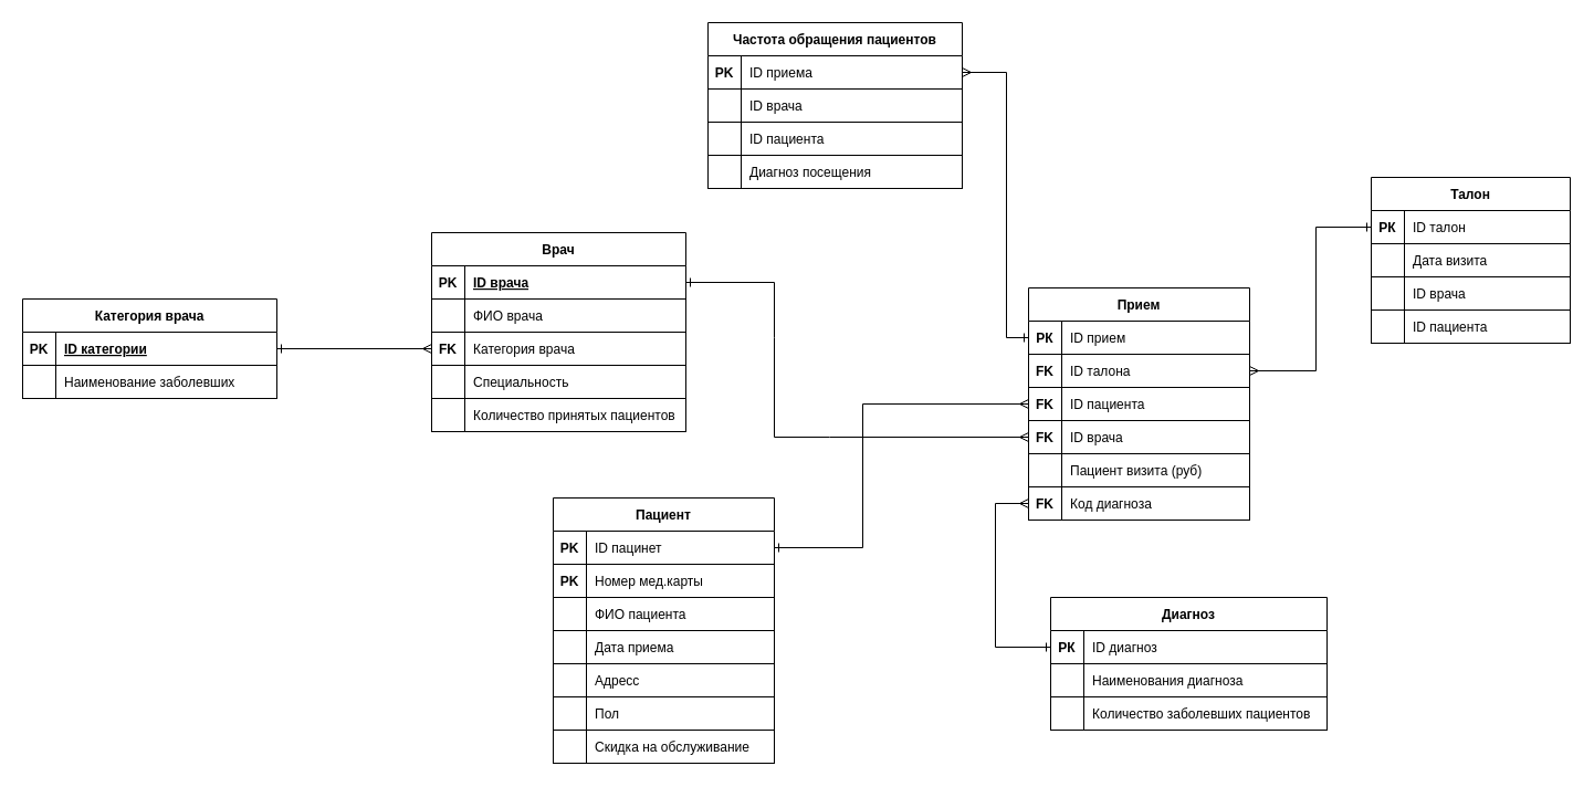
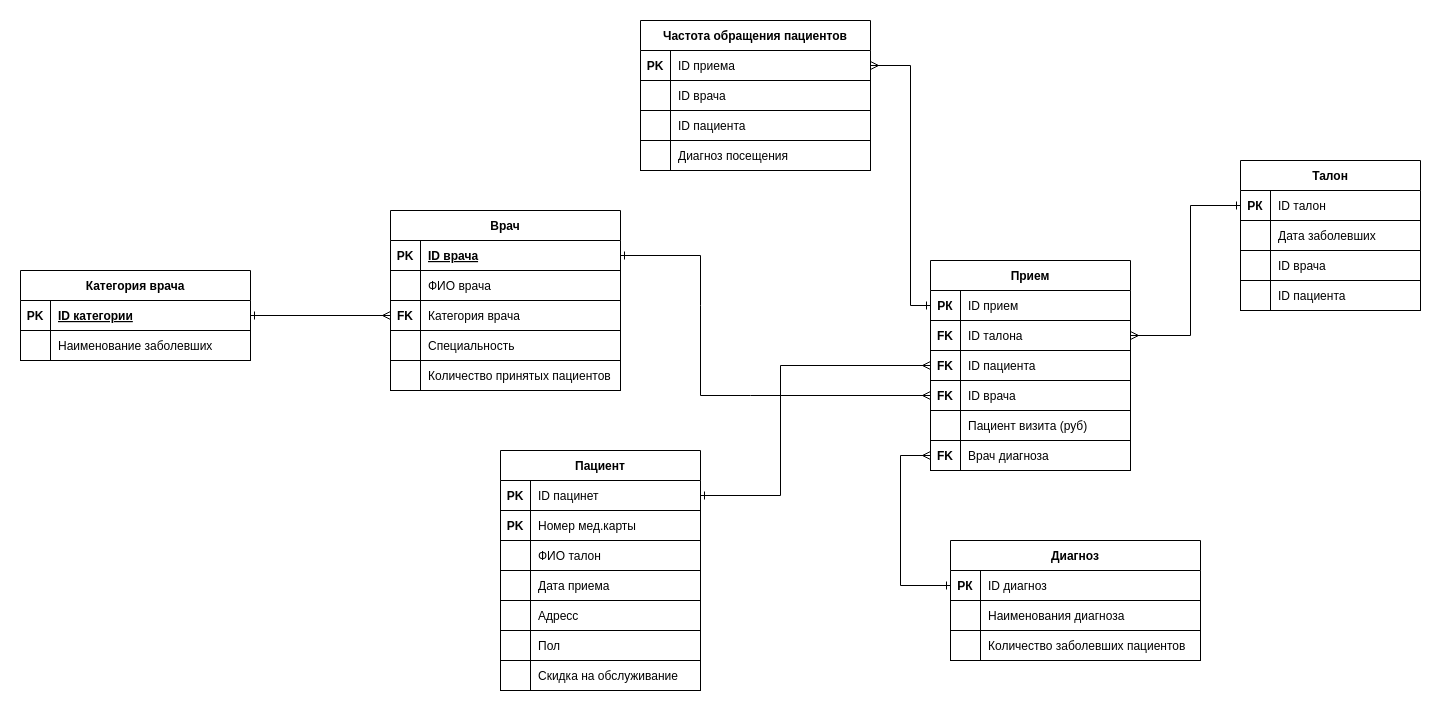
- <mxCell id="68" value="Дата визита" style="shape=partialRectangle;connectable=0;fillColor=none;top=0;left=0;bottom=0;right=0;align=left;spacingLeft=6;fontStyle=0;overflow=hidden;" parent="66" vertex="1"><mxGeometry x="30" width="150" height="30" as="geometry"><mxRectangle width="150" height="30" as="alternateBounds" /></mxGeometry></mxCell>
+ <mxCell id="68" value="Дата заболевших" style="shape=partialRectangle;connectable=0;fillColor=none;top=0;left=0;bottom=0;right=0;align=left;spacingLeft=6;fontStyle=0;overflow=hidden;" parent="66" vertex="1"><mxGeometry x="30" width="150" height="30" as="geometry"><mxRectangle width="150" height="30" as="alternateBounds" /></mxGeometry></mxCell>
- <mxCell id="58" value="Код диагноза" style="shape=partialRectangle;connectable=0;fillColor=none;top=0;left=0;bottom=0;right=0;align=left;spacingLeft=6;fontStyle=0;overflow=hidden;" parent="56" vertex="1"><mxGeometry x="30" width="170" height="30" as="geometry"><mxRectangle width="170" height="30" as="alternateBounds" /></mxGeometry></mxCell>
+ <mxCell id="58" value="Врач диагноза" style="shape=partialRectangle;connectable=0;fillColor=none;top=0;left=0;bottom=0;right=0;align=left;spacingLeft=6;fontStyle=0;overflow=hidden;" parent="56" vertex="1"><mxGeometry x="30" width="170" height="30" as="geometry"><mxRectangle width="170" height="30" as="alternateBounds" /></mxGeometry></mxCell>
- <mxCell id="27" value="ФИО пациента" style="shape=partialRectangle;connectable=0;fillColor=none;top=0;left=0;bottom=0;right=0;align=left;spacingLeft=6;fontStyle=0;overflow=hidden;" parent="25" vertex="1"><mxGeometry x="30" width="170" height="30" as="geometry"><mxRectangle width="170" height="30" as="alternateBounds" /></mxGeometry></mxCell>
+ <mxCell id="27" value="ФИО талон" style="shape=partialRectangle;connectable=0;fillColor=none;top=0;left=0;bottom=0;right=0;align=left;spacingLeft=6;fontStyle=0;overflow=hidden;" parent="25" vertex="1"><mxGeometry x="30" width="170" height="30" as="geometry"><mxRectangle width="170" height="30" as="alternateBounds" /></mxGeometry></mxCell>
